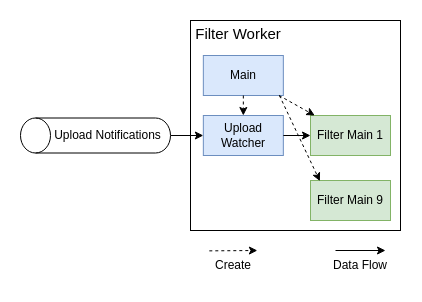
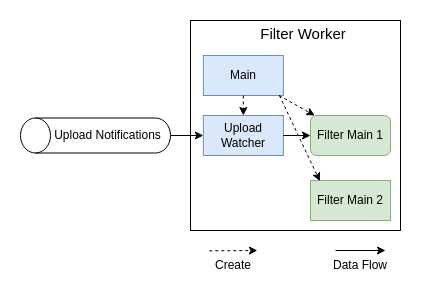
- <mxCell id="5" value="Filter Worker" style="text;html=1;strokeColor=none;fillColor=none;align=center;verticalAlign=middle;whiteSpace=wrap;rounded=0;fontSize=15;" vertex="1" parent="1"><mxGeometry x="192.84" y="25" width="90" height="15" as="geometry" /></mxCell>
+ <mxCell id="5" value="Filter Worker" style="text;html=1;strokeColor=none;fillColor=none;align=center;verticalAlign=middle;whiteSpace=wrap;rounded=0;fontSize=15;" vertex="1" parent="1"><mxGeometry x="257.84" y="25" width="90" height="15" as="geometry" /></mxCell>
- <mxCell id="9" value="Filter Main 1" style="rounded=0;whiteSpace=wrap;html=1;fillColor=#d5e8d4;strokeColor=#82b366;" vertex="1" parent="1"><mxGeometry x="310" y="115" width="80" height="40" as="geometry" /></mxCell>
+ <mxCell id="9" value="Filter Main 1" style="whiteSpace=wrap;html=1;fillColor=#d5e8d4;strokeColor=#82b366;rounded=1;" vertex="1" parent="1"><mxGeometry x="310" y="115" width="80" height="40" as="geometry" /></mxCell>
- <mxCell id="3" value="Filter Main 9" style="rounded=0;whiteSpace=wrap;html=1;fillColor=#d5e8d4;strokeColor=#82b366;" vertex="1" parent="1"><mxGeometry x="310" y="180" width="80" height="40" as="geometry" /></mxCell>
+ <mxCell id="3" value="Filter Main 2" style="rounded=0;whiteSpace=wrap;html=1;fillColor=#d5e8d4;strokeColor=#82b366;" vertex="1" parent="1"><mxGeometry x="310" y="180" width="80" height="40" as="geometry" /></mxCell>
